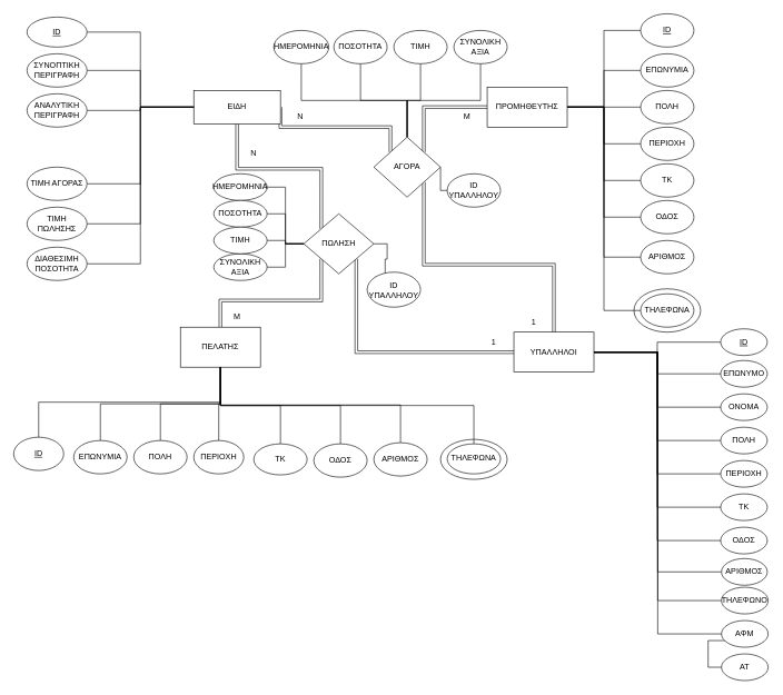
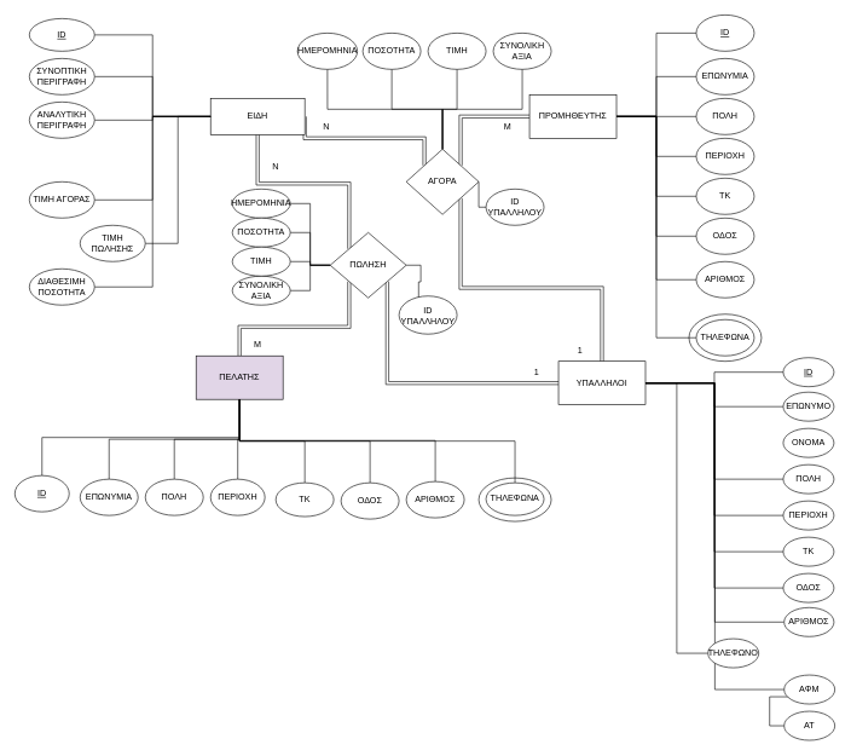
- <mxCell id="21" value="ΤΙΜΗ ΠΩΛΗΣΗΣ" style="ellipse;whiteSpace=wrap;html=1;" parent="1" vertex="1"><mxGeometry x="40" y="310" width="90" height="50" as="geometry" /></mxCell>
+ <mxCell id="21" value="ΤΙΜΗ ΠΩΛΗΣΗΣ" style="ellipse;whiteSpace=wrap;html=1;" parent="1" vertex="1"><mxGeometry x="110" y="310" width="90" height="50" as="geometry" /></mxCell>
- <mxCell id="6" value="ΠΕΛΑΤΗΣ" style="rounded=0;whiteSpace=wrap;html=1;" parent="1" vertex="1"><mxGeometry x="270" y="490" width="120" height="60" as="geometry" /></mxCell>
+ <mxCell id="6" value="ΠΕΛΑΤΗΣ" style="rounded=0;whiteSpace=wrap;html=1;fillColor=#e1d5e7;" parent="1" vertex="1"><mxGeometry x="270" y="490" width="120" height="60" as="geometry" /></mxCell>
- <mxCell id="57" style="edgeStyle=orthogonalEdgeStyle;rounded=0;orthogonalLoop=1;jettySize=auto;html=1;exitX=0;exitY=0.5;exitDx=0;exitDy=0;entryX=1;entryY=0.5;entryDx=0;entryDy=0;endArrow=none;endFill=0;" parent="1" source="58" target="9" edge="1"><mxGeometry relative="1" as="geometry" /></mxCell>
- <mxCell id="78" value="ΤΗΛΕΦΩΝΟ" style="ellipse;whiteSpace=wrap;html=1;" parent="1" vertex="1"><mxGeometry x="1081.25" y="880" width="70" height="40" as="geometry" /></mxCell>
+ <mxCell id="78" value="ΤΗΛΕΦΩΝΟ" style="ellipse;whiteSpace=wrap;html=1;" parent="1" vertex="1"><mxGeometry x="976.25" y="880" width="70" height="40" as="geometry" /></mxCell>
